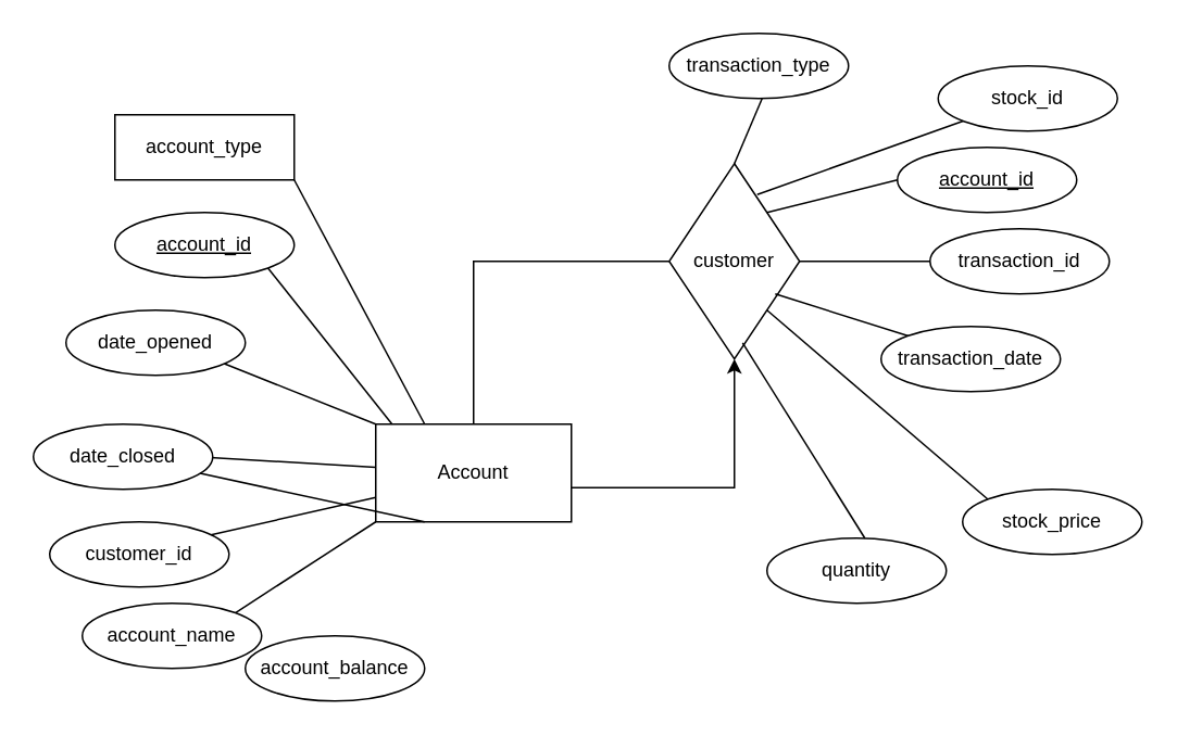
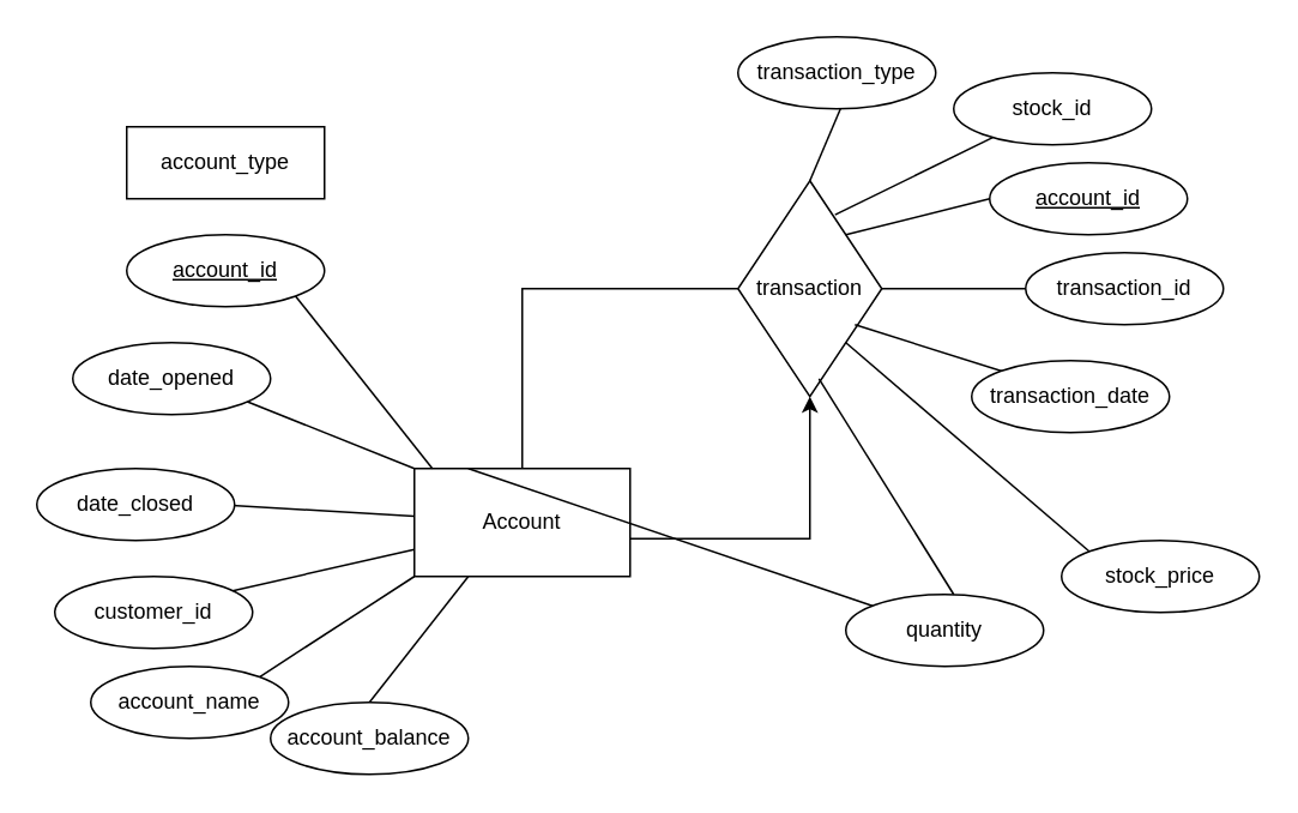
- <mxCell id="16" value="stock_id" style="ellipse;whiteSpace=wrap;html=1;" parent="1" vertex="1"><mxGeometry x="575" y="40" width="110" height="40" as="geometry" /></mxCell>
+ <mxCell id="16" value="stock_id" style="ellipse;whiteSpace=wrap;html=1;" parent="1" vertex="1"><mxGeometry x="530" y="40" width="110" height="40" as="geometry" /></mxCell>
- <mxCell id="12" value="customer" style="rhombus;whiteSpace=wrap;html=1;" parent="1" vertex="1"><mxGeometry x="410" y="100" width="80" height="120" as="geometry" /></mxCell>
+ <mxCell id="12" value="transaction" style="rhombus;whiteSpace=wrap;html=1;" parent="1" vertex="1"><mxGeometry x="410" y="100" width="80" height="120" as="geometry" /></mxCell>
- <mxCell id="28" value="" style="endArrow=none;html=1;rounded=0;entryX=1;entryY=1;entryDx=0;entryDy=0;exitX=0.25;exitY=0;exitDx=0;exitDy=0;" parent="1" source="2" target="25" edge="1"><mxGeometry width="50" height="50" relative="1" as="geometry"><mxPoint x="260" y="280" as="sourcePoint" /><mxPoint x="184" y="184" as="targetPoint" /></mxGeometry></mxCell>
+ <mxCell id="28" value="" style="endArrow=none;html=1;rounded=0;exitX=0.25;exitY=0;exitDx=0;exitDy=0;" parent="1" source="2" target="17" edge="1"><mxGeometry width="50" height="50" relative="1" as="geometry"><mxPoint x="260" y="280" as="sourcePoint" /><mxPoint x="184" y="184" as="targetPoint" /></mxGeometry></mxCell>
- <mxCell id="27" value="" style="endArrow=none;html=1;rounded=0;exitX=0.25;exitY=1;exitDx=0;exitDy=0;" parent="1" source="2" target="8" edge="1"><mxGeometry width="50" height="50" relative="1" as="geometry"><mxPoint x="250" y="270" as="sourcePoint" /><mxPoint x="174" y="174" as="targetPoint" /></mxGeometry></mxCell>
+ <mxCell id="27" value="" style="endArrow=none;html=1;rounded=0;entryX=0.5;entryY=0;entryDx=0;entryDy=0;exitX=0.25;exitY=1;exitDx=0;exitDy=0;" parent="1" source="2" target="7" edge="1"><mxGeometry width="50" height="50" relative="1" as="geometry"><mxPoint x="250" y="270" as="sourcePoint" /><mxPoint x="174" y="174" as="targetPoint" /></mxGeometry></mxCell>
